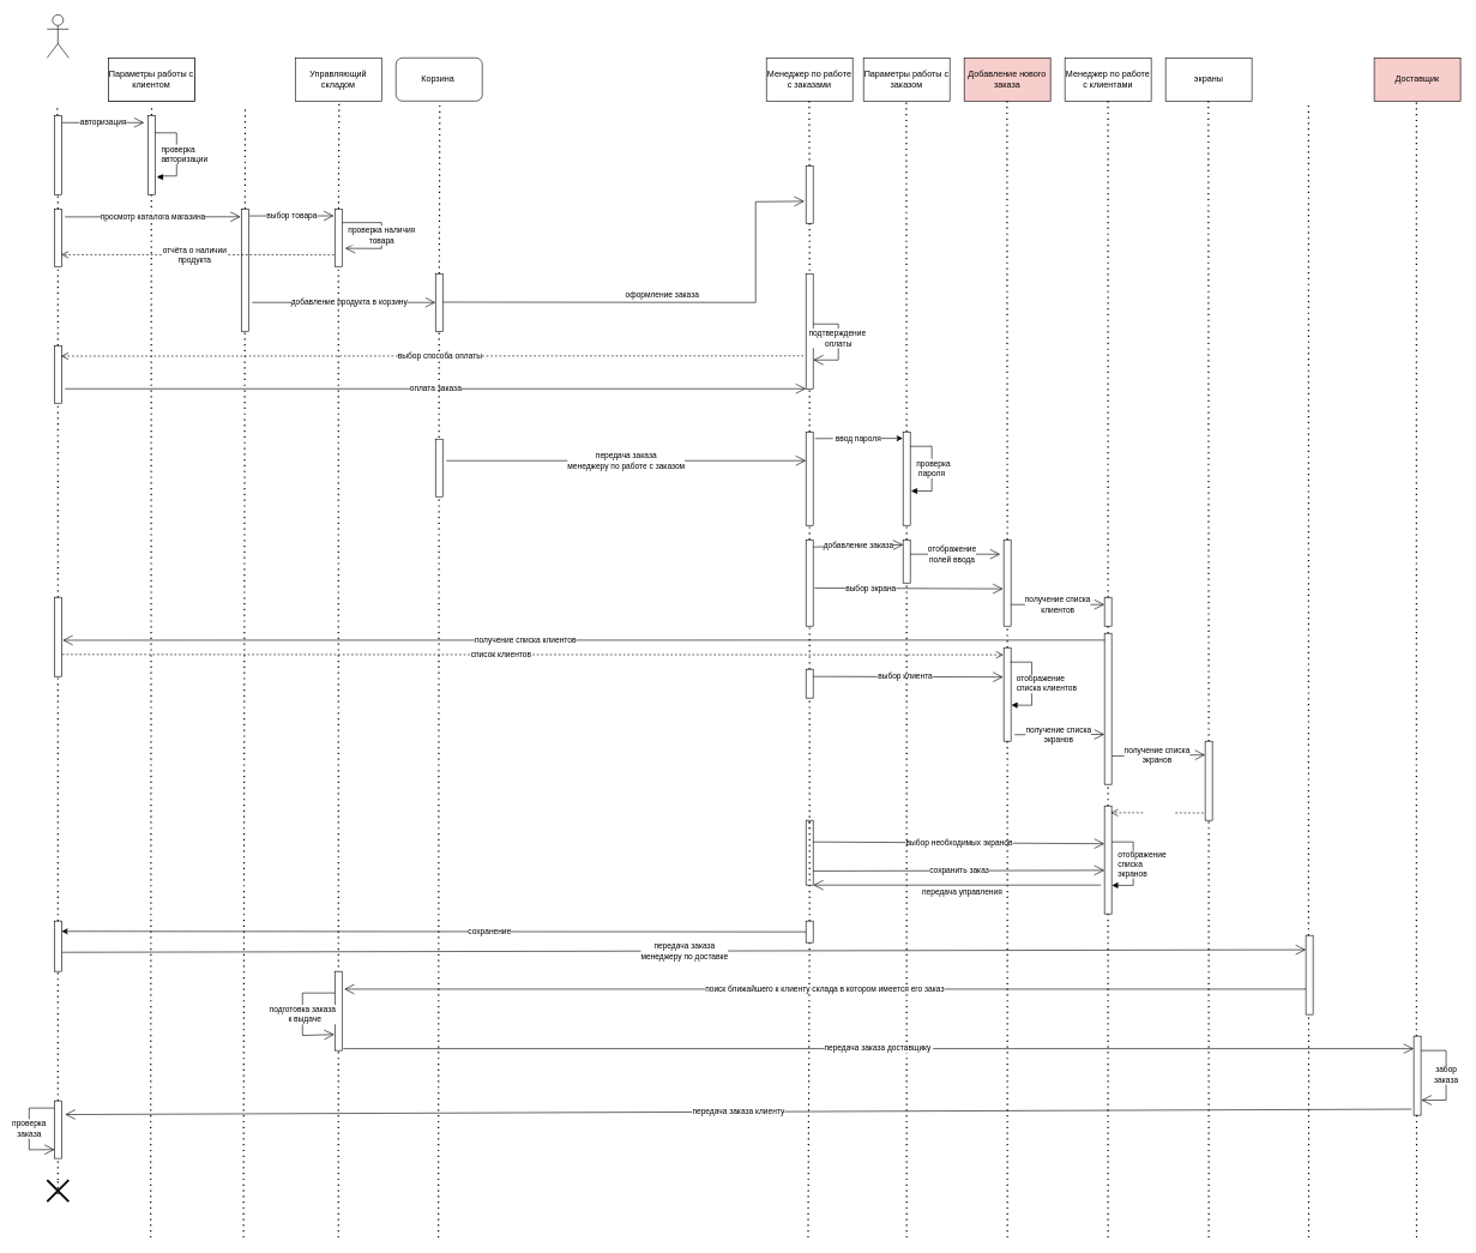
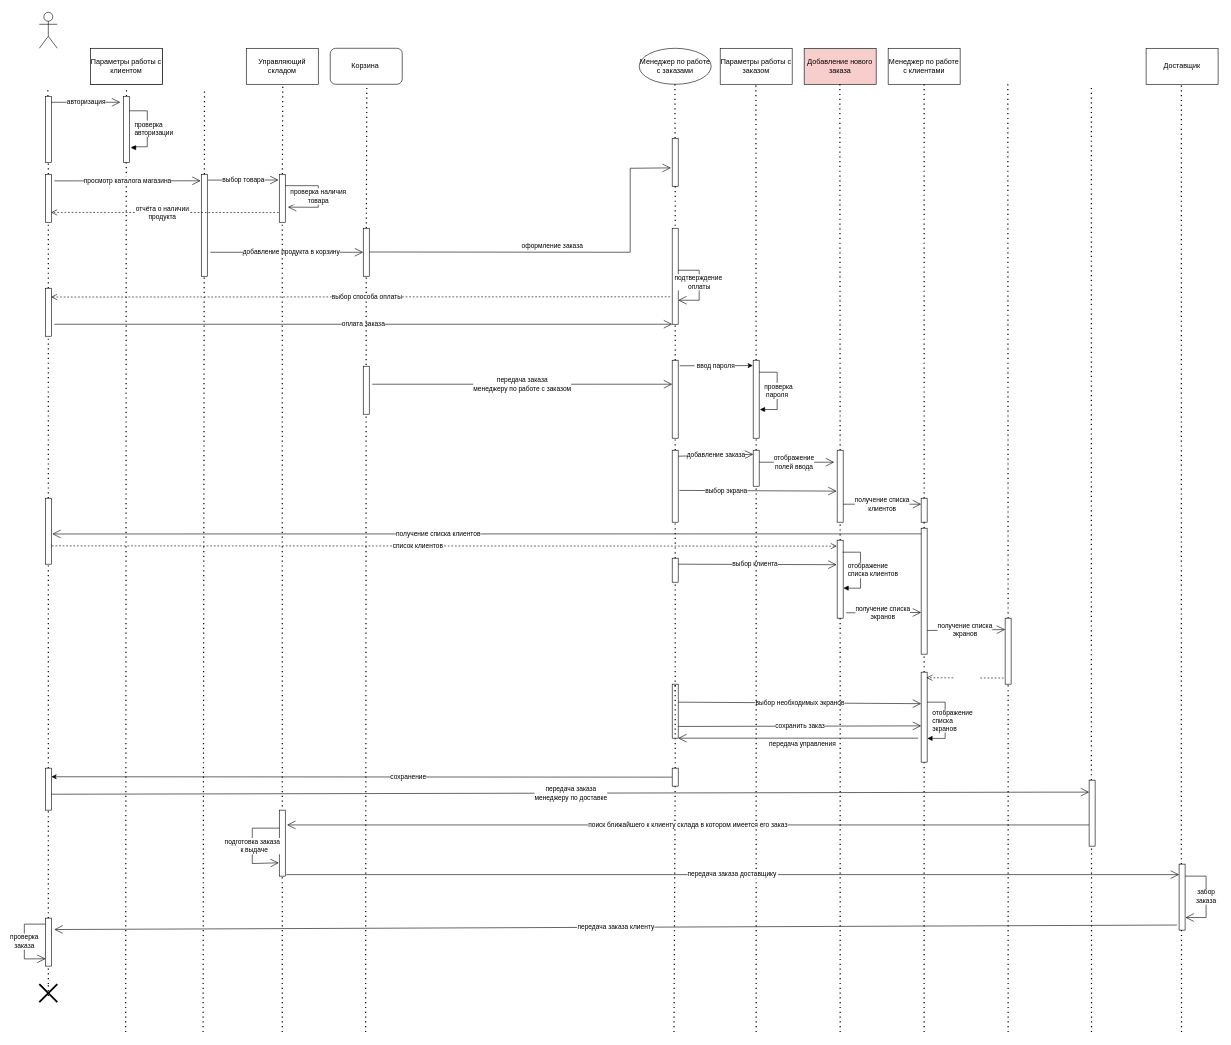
- <mxCell id="67" value="Менеджер по работе с заказами" style="whiteSpace=wrap;html=1;" parent="66" vertex="1"><mxGeometry width="120" height="60" as="geometry" /></mxCell>
+ <mxCell id="67" value="Менеджер по работе с заказами" style="ellipse;whiteSpace=wrap;html=1;" parent="66" vertex="1"><mxGeometry width="120" height="60" as="geometry" /></mxCell>
- <mxCell id="114" value="экраны" style="whiteSpace=wrap;html=1;" parent="113" vertex="1"><mxGeometry width="120" height="60" as="geometry" /></mxCell>
- <mxCell id="126" value="Доставщик" style="rounded=0;whiteSpace=wrap;html=1;fillColor=#f8cecc;" parent="125" vertex="1"><mxGeometry width="120" height="60" as="geometry" /></mxCell>
+ <mxCell id="126" value="Доставщик" style="rounded=0;whiteSpace=wrap;html=1;" parent="125" vertex="1"><mxGeometry width="120" height="60" as="geometry" /></mxCell>
